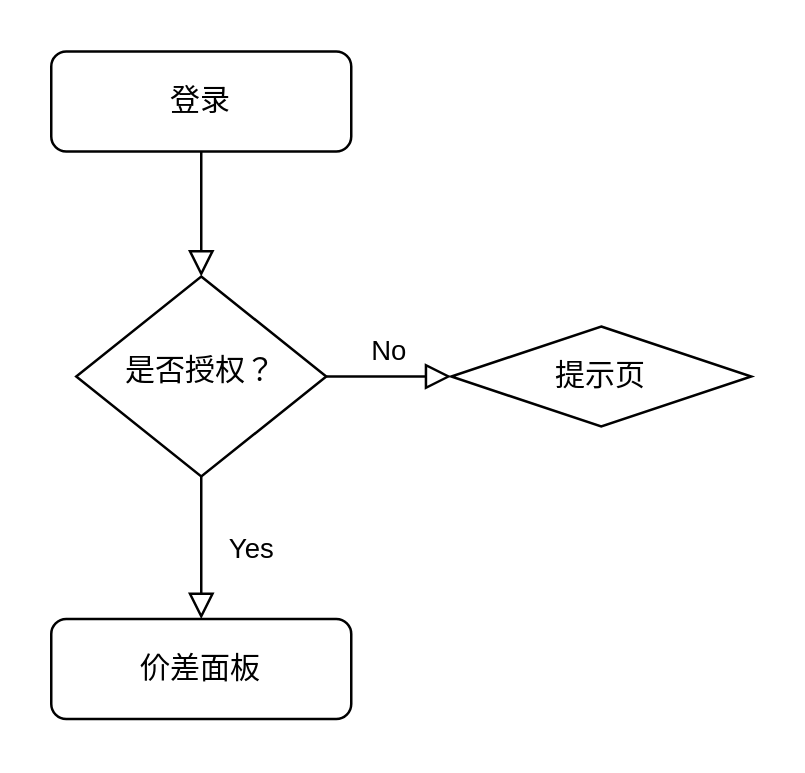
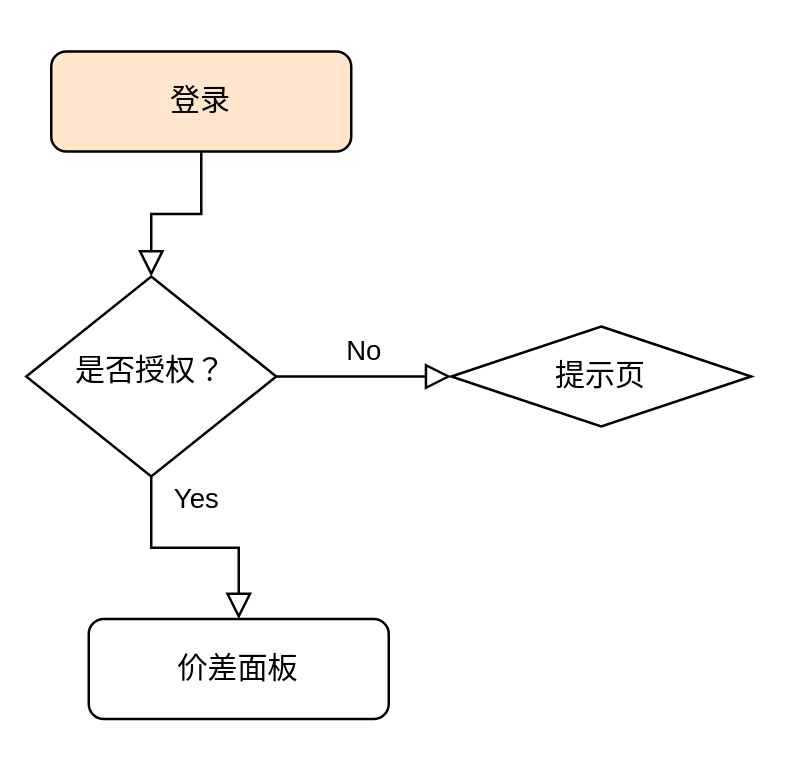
- <mxCell id="3" value="登录" style="rounded=1;whiteSpace=wrap;html=1;fontSize=12;glass=0;strokeWidth=1;shadow=0;" vertex="1" parent="1"><mxGeometry x="20" y="20" width="120" height="40" as="geometry" /></mxCell>
+ <mxCell id="3" value="登录" style="rounded=1;whiteSpace=wrap;html=1;fontSize=12;glass=0;strokeWidth=1;shadow=0;fillColor=#ffe6cc;" vertex="1" parent="1"><mxGeometry x="20" y="20" width="120" height="40" as="geometry" /></mxCell>
- <mxCell id="6" value="是否授权？" style="rhombus;whiteSpace=wrap;html=1;shadow=0;fontFamily=Helvetica;fontSize=12;align=center;strokeWidth=1;spacing=6;spacingTop=-4;" vertex="1" parent="1"><mxGeometry x="30" y="110" width="100" height="80" as="geometry" /></mxCell>
+ <mxCell id="6" value="是否授权？" style="rhombus;whiteSpace=wrap;html=1;shadow=0;fontFamily=Helvetica;fontSize=12;align=center;strokeWidth=1;spacing=6;spacingTop=-4;" vertex="1" parent="1"><mxGeometry x="10" y="110" width="100" height="80" as="geometry" /></mxCell>
- <mxCell id="8" value="价差面板" style="rounded=1;whiteSpace=wrap;html=1;fontSize=12;glass=0;strokeWidth=1;shadow=0;" vertex="1" parent="1"><mxGeometry x="20" y="247" width="120" height="40" as="geometry" /></mxCell>
+ <mxCell id="8" value="价差面板" style="rounded=1;whiteSpace=wrap;html=1;fontSize=12;glass=0;strokeWidth=1;shadow=0;" vertex="1" parent="1"><mxGeometry x="35" y="247" width="120" height="40" as="geometry" /></mxCell>
